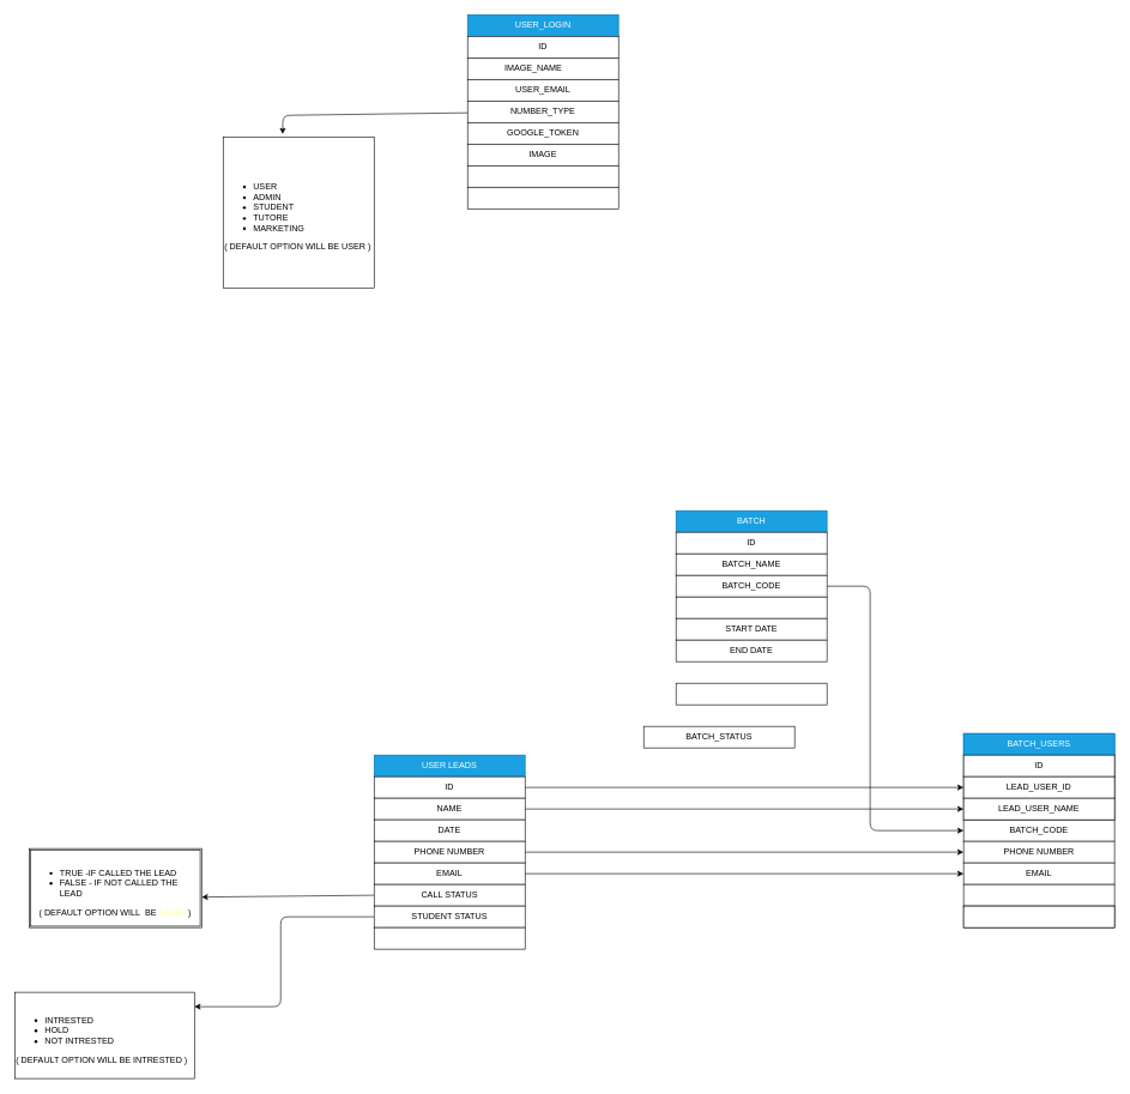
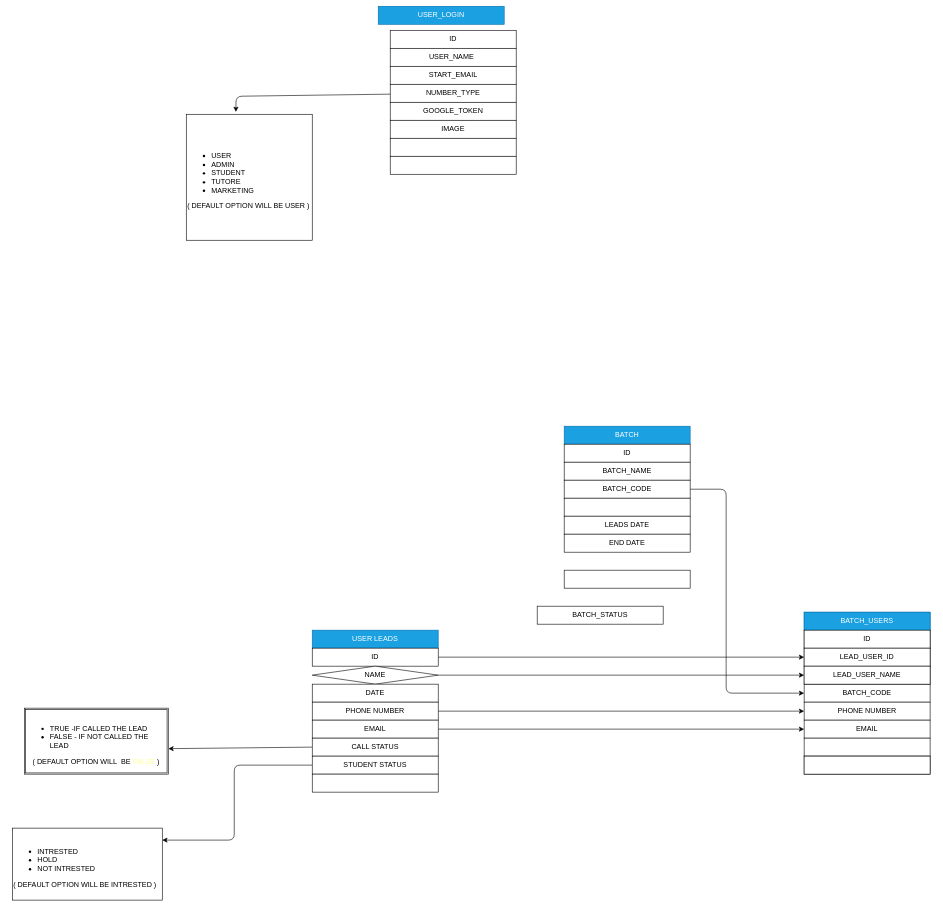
- <mxCell id="41" value="USER_LOGIN" style="rounded=0;whiteSpace=wrap;html=1;fillColor=#1ba1e2;fontColor=#ffffff;strokeColor=#006EAF;" parent="1" vertex="1"><mxGeometry x="650" y="20" width="210" height="30" as="geometry" /></mxCell>
+ <mxCell id="41" value="USER_LOGIN" style="rounded=0;whiteSpace=wrap;html=1;fillColor=#1ba1e2;fontColor=#ffffff;strokeColor=#006EAF;" parent="1" vertex="1"><mxGeometry x="630" y="10" width="210" height="30" as="geometry" /></mxCell>
- <mxCell id="43" value="IMAGE_NAME&lt;span style=&quot;white-space: pre;&quot;&gt;&#09;&lt;/span&gt;" style="rounded=0;whiteSpace=wrap;html=1;" parent="1" vertex="1"><mxGeometry x="650" y="80" width="210" height="30" as="geometry" /></mxCell>
+ <mxCell id="43" value="USER_NAME&lt;span style=&quot;white-space: pre;&quot;&gt;&#09;&lt;/span&gt;" style="rounded=0;whiteSpace=wrap;html=1;" parent="1" vertex="1"><mxGeometry x="650" y="80" width="210" height="30" as="geometry" /></mxCell>
- <mxCell id="44" value="USER_EMAIL" style="rounded=0;whiteSpace=wrap;html=1;" parent="1" vertex="1"><mxGeometry x="650" y="110" width="210" height="30" as="geometry" /></mxCell>
+ <mxCell id="44" value="START_EMAIL" style="rounded=0;whiteSpace=wrap;html=1;" parent="1" vertex="1"><mxGeometry x="650" y="110" width="210" height="30" as="geometry" /></mxCell>
- <mxCell id="23" value="START DATE" style="rounded=0;whiteSpace=wrap;html=1;" parent="1" vertex="1"><mxGeometry x="940" y="860" width="210" height="30" as="geometry" /></mxCell>
+ <mxCell id="23" value="LEADS DATE" style="rounded=0;whiteSpace=wrap;html=1;" parent="1" vertex="1"><mxGeometry x="940" y="860" width="210" height="30" as="geometry" /></mxCell>
- <mxCell id="6" value="NAME&lt;br&gt;" style="rounded=0;whiteSpace=wrap;html=1;" parent="1" vertex="1"><mxGeometry x="520" y="1110" width="210" height="30" as="geometry" /></mxCell>
+ <mxCell id="6" value="NAME&lt;br&gt;" style="rhombus;whiteSpace=wrap;html=1;" parent="1" vertex="1"><mxGeometry x="520" y="1110" width="210" height="30" as="geometry" /></mxCell>
